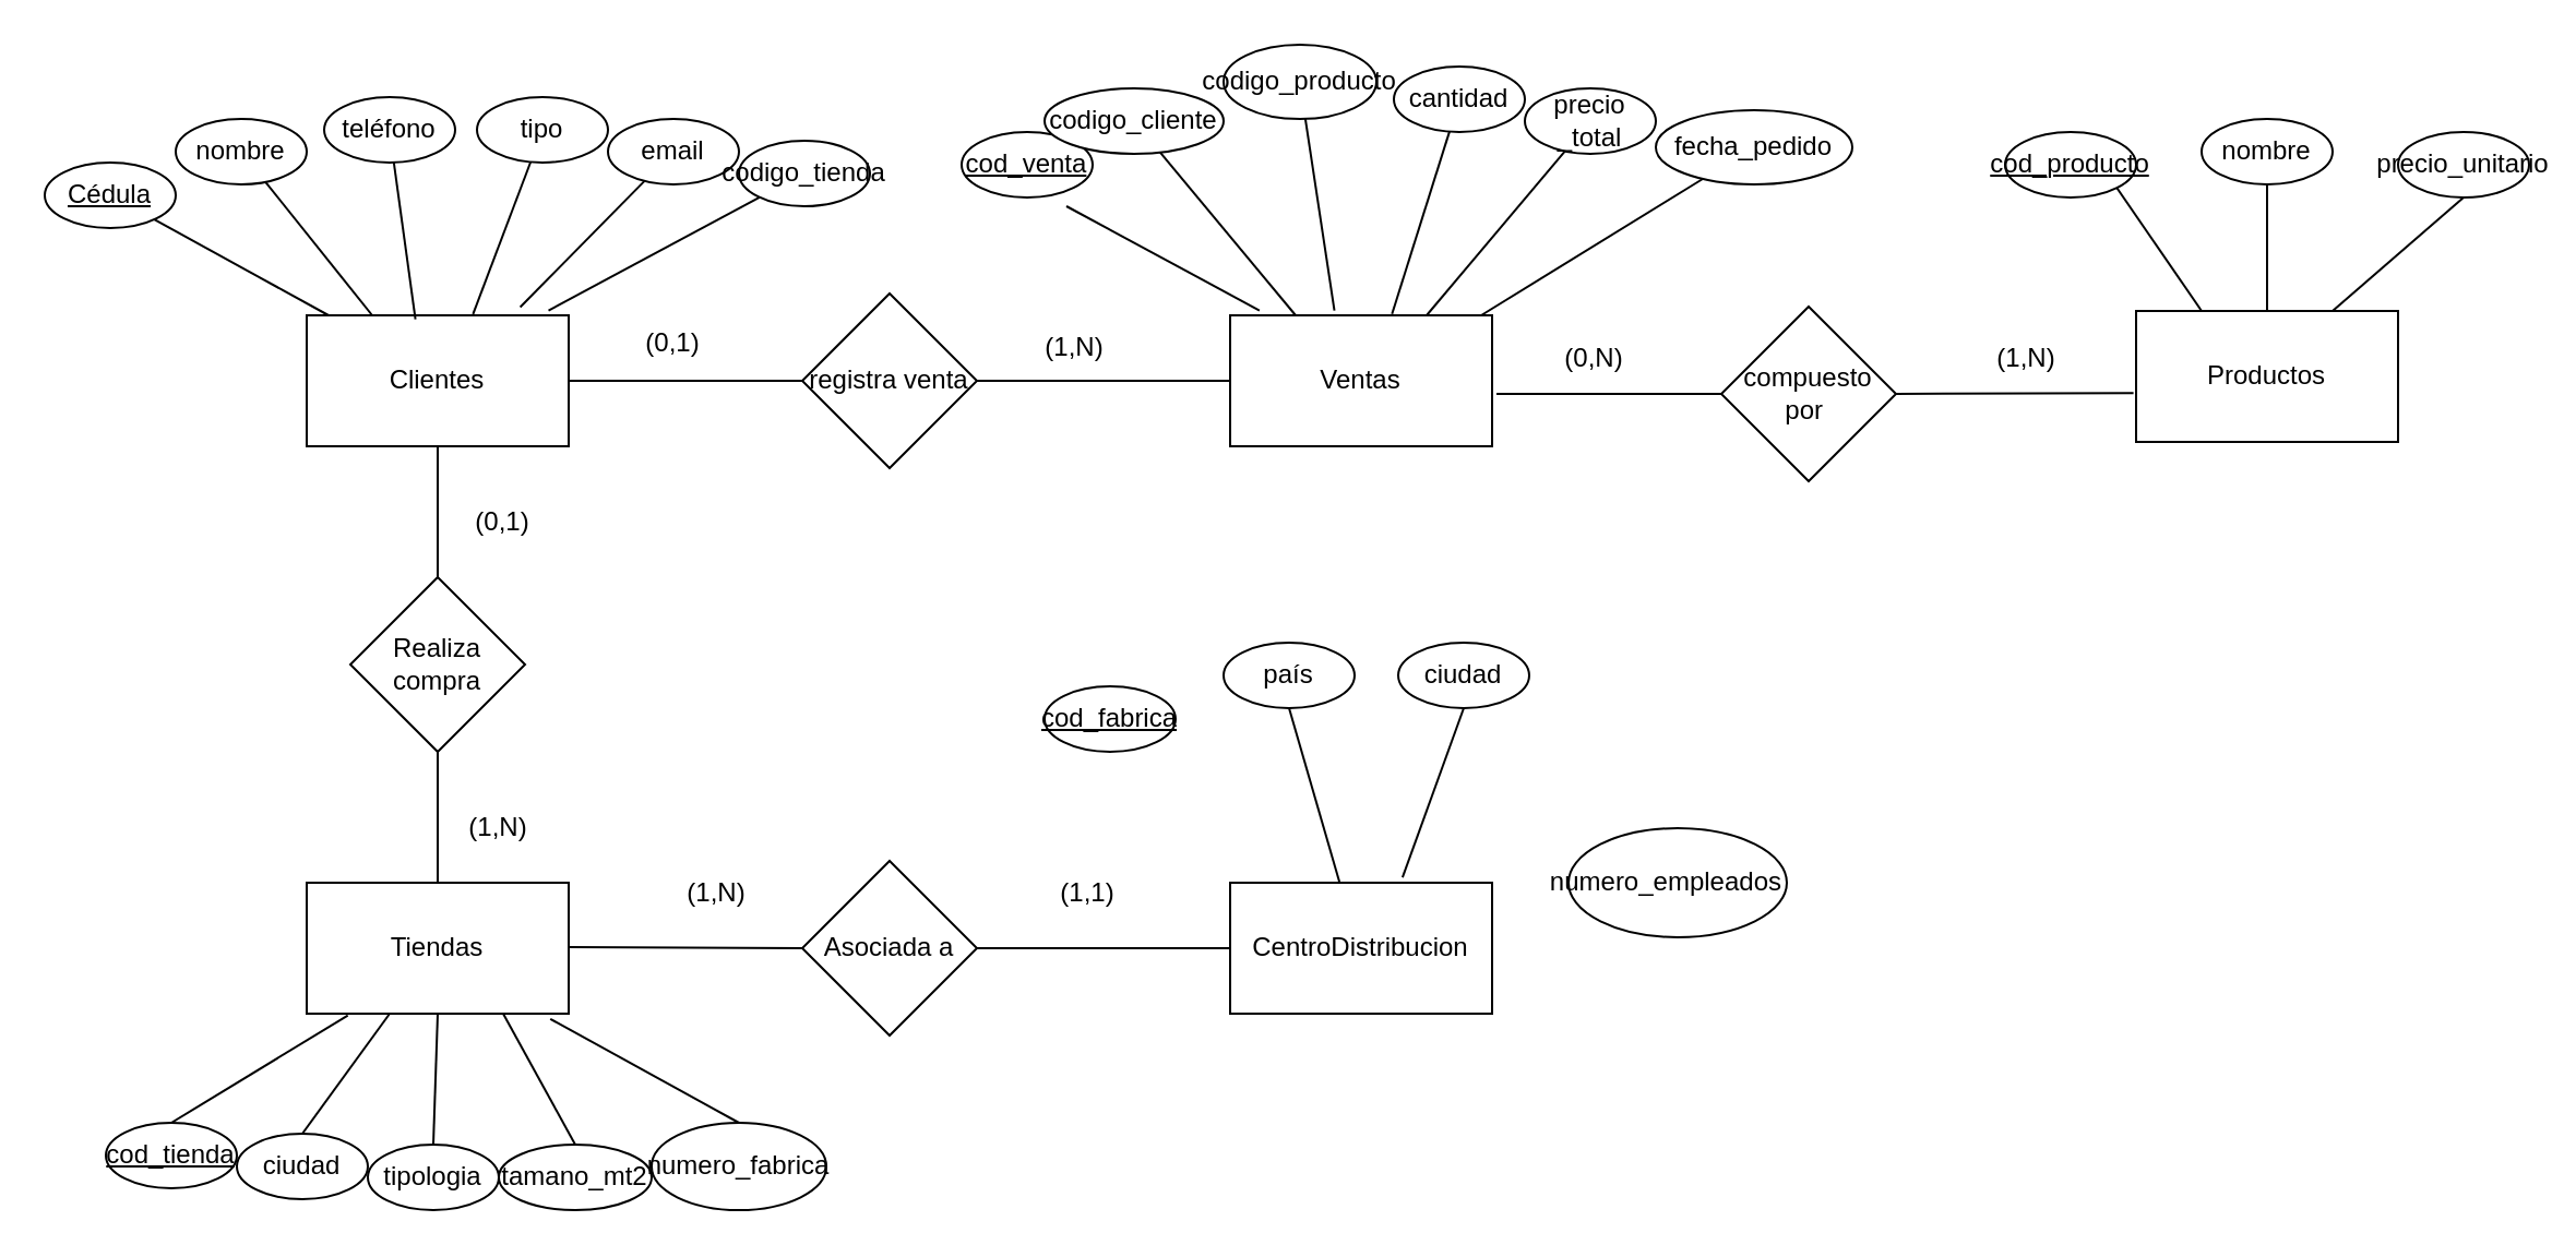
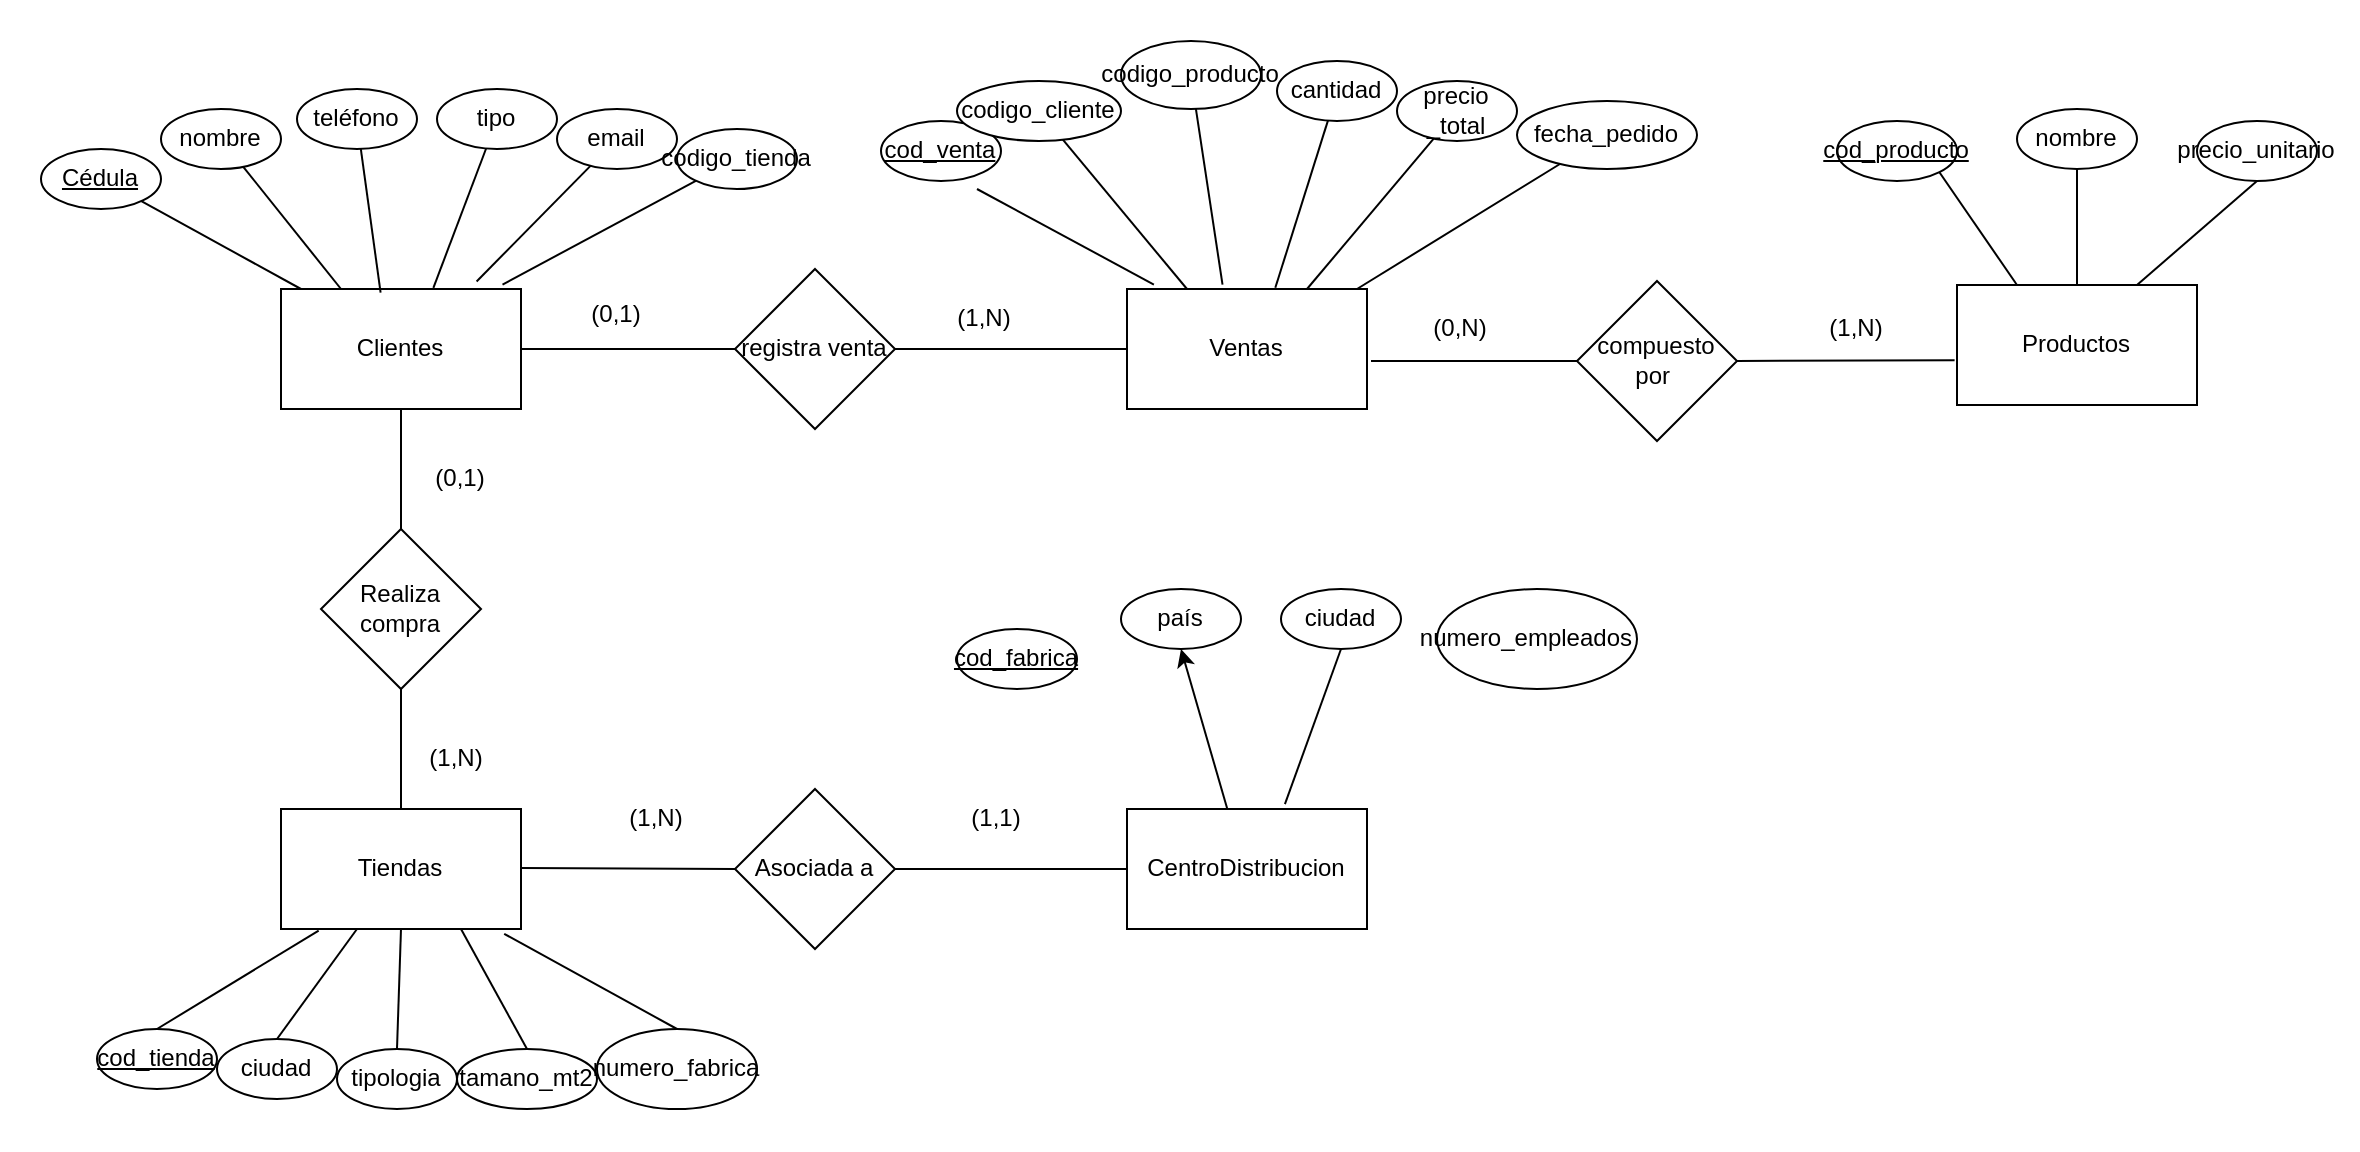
- <mxCell id="67" value="" style="endArrow=none;html=1;rounded=0;exitX=0.418;exitY=0;exitDx=0;exitDy=0;exitPerimeter=0;entryX=0.5;entryY=1;entryDx=0;entryDy=0;" parent="1" source="63" target="68" edge="1"><mxGeometry width="50" height="50" relative="1" as="geometry"><mxPoint x="664.5" y="385" as="sourcePoint" /><mxPoint x="626.5" y="344" as="targetPoint" /></mxGeometry></mxCell>
+ <mxCell id="67" value="" style="endArrow=classic;html=1;rounded=0;exitX=0.418;exitY=0;exitDx=0;exitDy=0;exitPerimeter=0;entryX=0.5;entryY=1;entryDx=0;entryDy=0;" parent="1" source="63" target="68" edge="1"><mxGeometry width="50" height="50" relative="1" as="geometry"><mxPoint x="664.5" y="385" as="sourcePoint" /><mxPoint x="626.5" y="344" as="targetPoint" /></mxGeometry></mxCell>
- <mxCell id="71" value="&lt;div style=&quot;text-align: justify;&quot;&gt;&lt;span style=&quot;background-color: initial;&quot;&gt;numero_empleados&lt;/span&gt;&lt;/div&gt;" style="ellipse;whiteSpace=wrap;html=1;align=right;" parent="1" vertex="1"><mxGeometry x="718" y="379" width="100" height="50" as="geometry" /></mxCell>
+ <mxCell id="71" value="&lt;div style=&quot;text-align: justify;&quot;&gt;&lt;span style=&quot;background-color: initial;&quot;&gt;numero_empleados&lt;/span&gt;&lt;/div&gt;" style="ellipse;whiteSpace=wrap;html=1;align=right;" parent="1" vertex="1"><mxGeometry x="718" y="294" width="100" height="50" as="geometry" /></mxCell>
